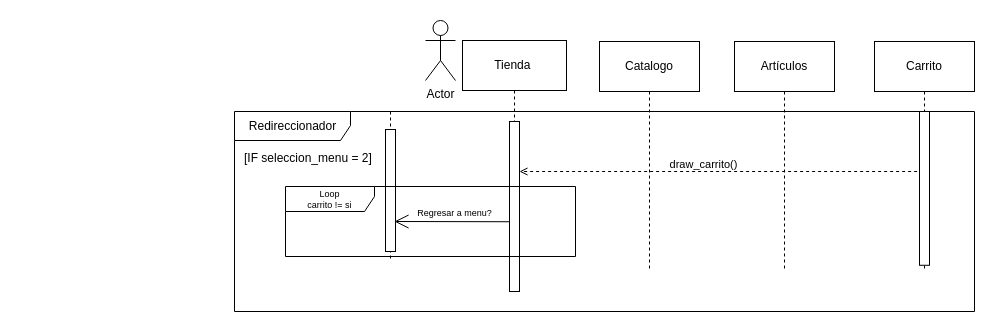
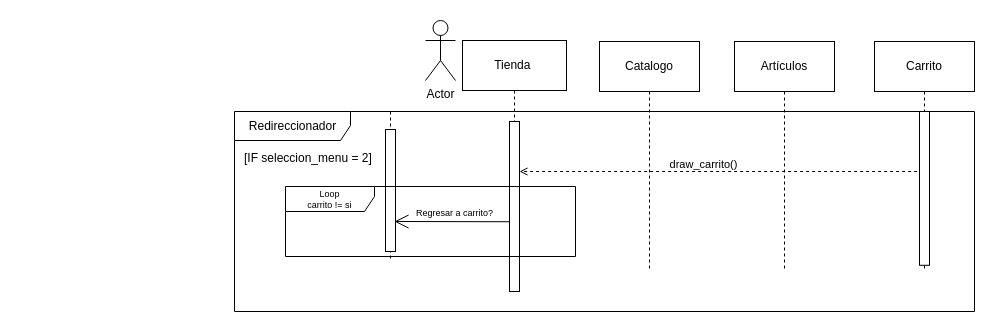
- <mxCell id="17" value="&lt;font style=&quot;font-size: 9px;&quot;&gt;Regresar a menu?&lt;/font&gt;" style="text;html=1;align=center;verticalAlign=middle;resizable=0;points=[];autosize=1;strokeColor=none;fillColor=none;" parent="1" vertex="1"><mxGeometry x="404" y="197" width="100" height="30" as="geometry" /></mxCell>
+ <mxCell id="17" value="&lt;font style=&quot;font-size: 9px;&quot;&gt;Regresar a carrito?&lt;/font&gt;" style="text;html=1;align=center;verticalAlign=middle;resizable=0;points=[];autosize=1;strokeColor=none;fillColor=none;" parent="1" vertex="1"><mxGeometry x="404" y="197" width="100" height="30" as="geometry" /></mxCell>
